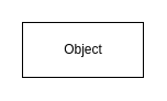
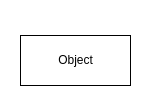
- <mxCell id="2" value="Object" style="html=1;" vertex="1" parent="1"><mxGeometry x="20" y="20" width="110" height="50" as="geometry" /></mxCell>
+ <mxCell id="2" value="Object" style="html=1;" vertex="1" parent="1"><mxGeometry x="20" y="35" width="110" height="50" as="geometry" /></mxCell>
